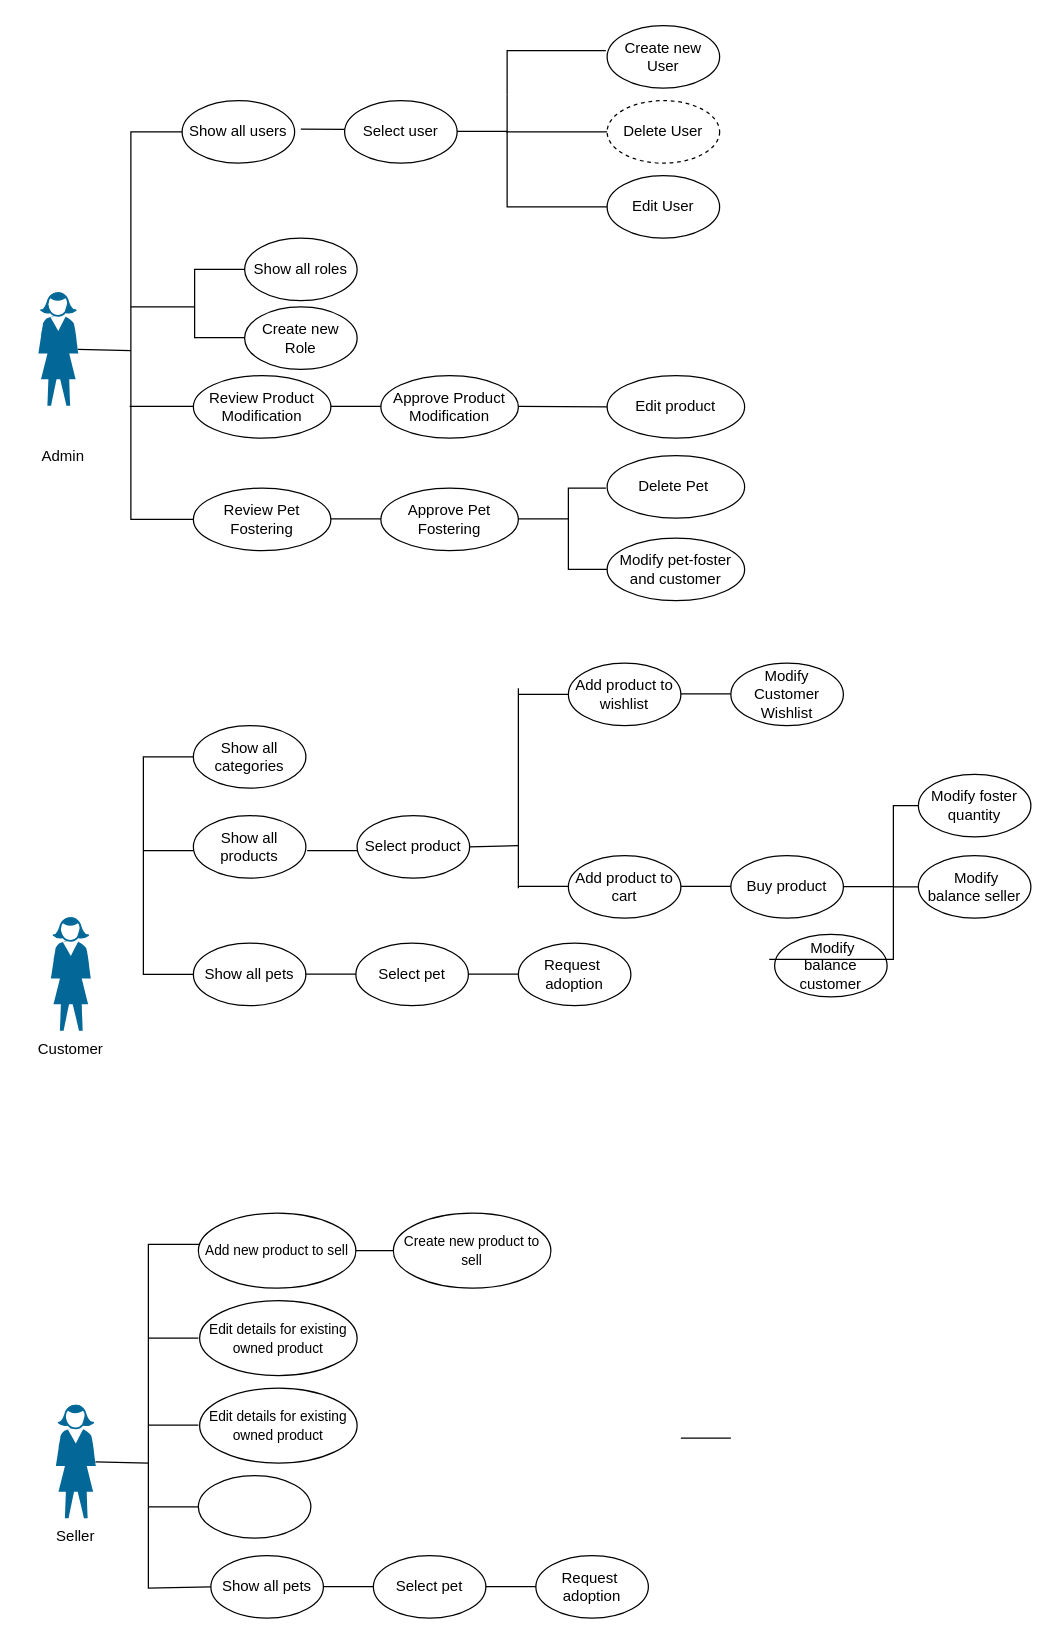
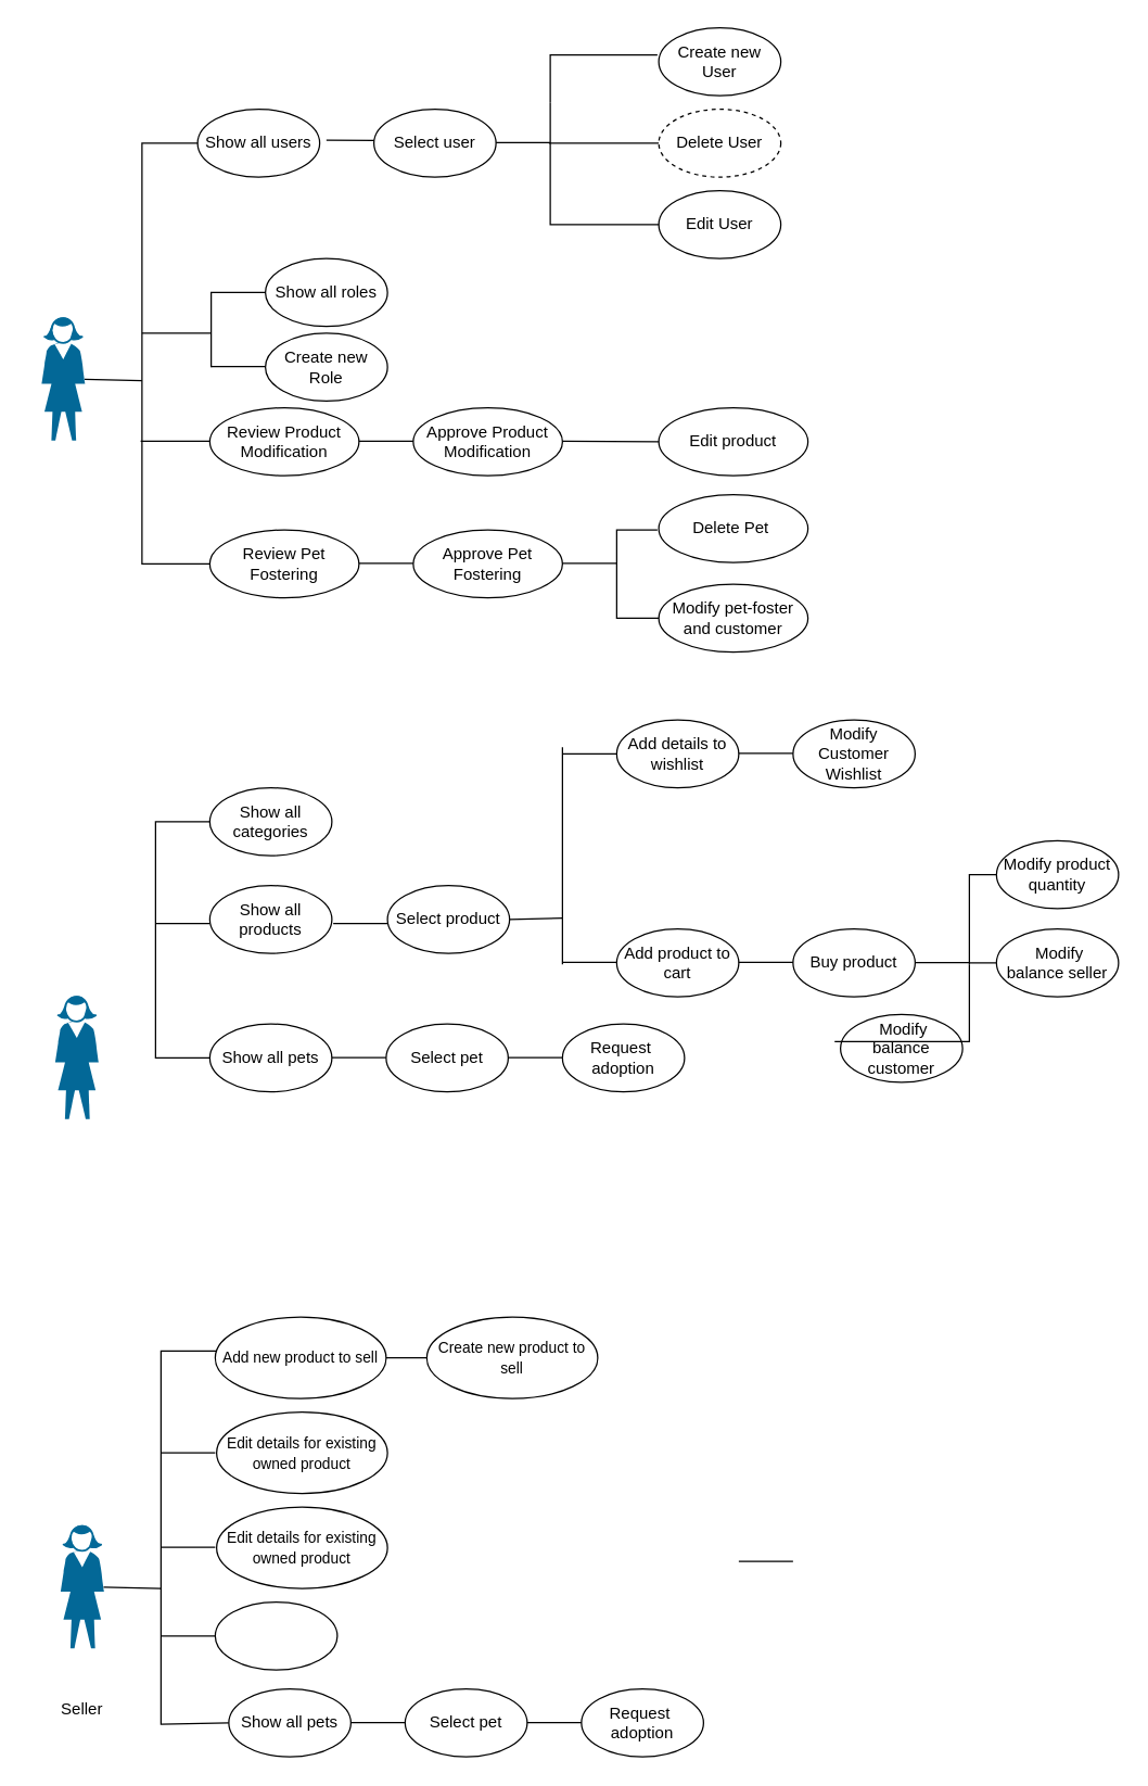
- <mxCell id="3" value="Admin" style="text;html=1;align=center;verticalAlign=middle;whiteSpace=wrap;rounded=0;" vertex="1" parent="1"><mxGeometry x="20" y="350" width="60" height="30" as="geometry" /></mxCell>
- <mxCell id="37" value="Add product to wishlist" style="ellipse;whiteSpace=wrap;html=1;" vertex="1" parent="1"><mxGeometry x="454" y="530" width="90" height="50" as="geometry" /></mxCell>
+ <mxCell id="37" value="Add details to wishlist" style="ellipse;whiteSpace=wrap;html=1;" vertex="1" parent="1"><mxGeometry x="454" y="530" width="90" height="50" as="geometry" /></mxCell>
- <mxCell id="70" value="Modify foster quantity" style="ellipse;whiteSpace=wrap;html=1;" vertex="1" parent="1"><mxGeometry x="734" y="619" width="90" height="50" as="geometry" /></mxCell>
+ <mxCell id="70" value="Modify product quantity" style="ellipse;whiteSpace=wrap;html=1;" vertex="1" parent="1"><mxGeometry x="734" y="619" width="90" height="50" as="geometry" /></mxCell>
- <mxCell id="35" value="Customer" style="text;html=1;align=center;verticalAlign=middle;whiteSpace=wrap;rounded=0;" vertex="1" parent="1"><mxGeometry x="26" y="824" width="60" height="30" as="geometry" /></mxCell>
- <mxCell id="50" value="Seller" style="text;html=1;align=center;verticalAlign=middle;whiteSpace=wrap;rounded=0;" vertex="1" parent="1"><mxGeometry x="30" y="1214" width="60" height="30" as="geometry" /></mxCell>
+ <mxCell id="50" value="Seller" style="text;html=1;align=center;verticalAlign=middle;whiteSpace=wrap;rounded=0;" vertex="1" parent="1"><mxGeometry x="30" y="1244" width="60" height="30" as="geometry" /></mxCell>
